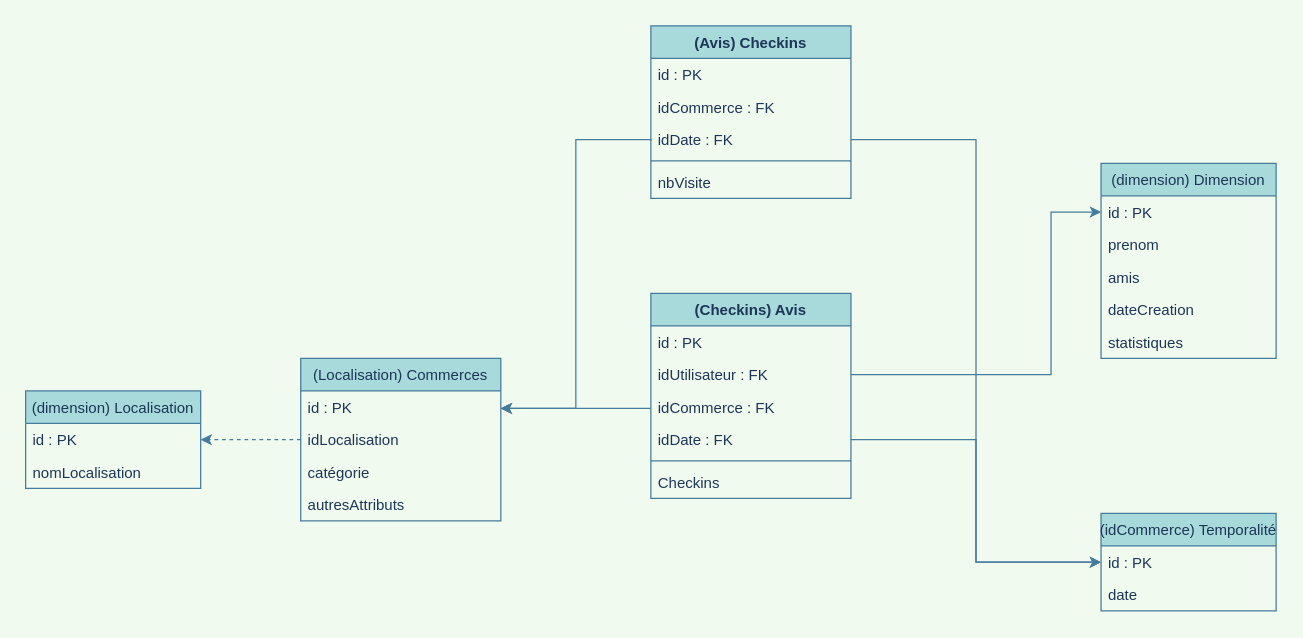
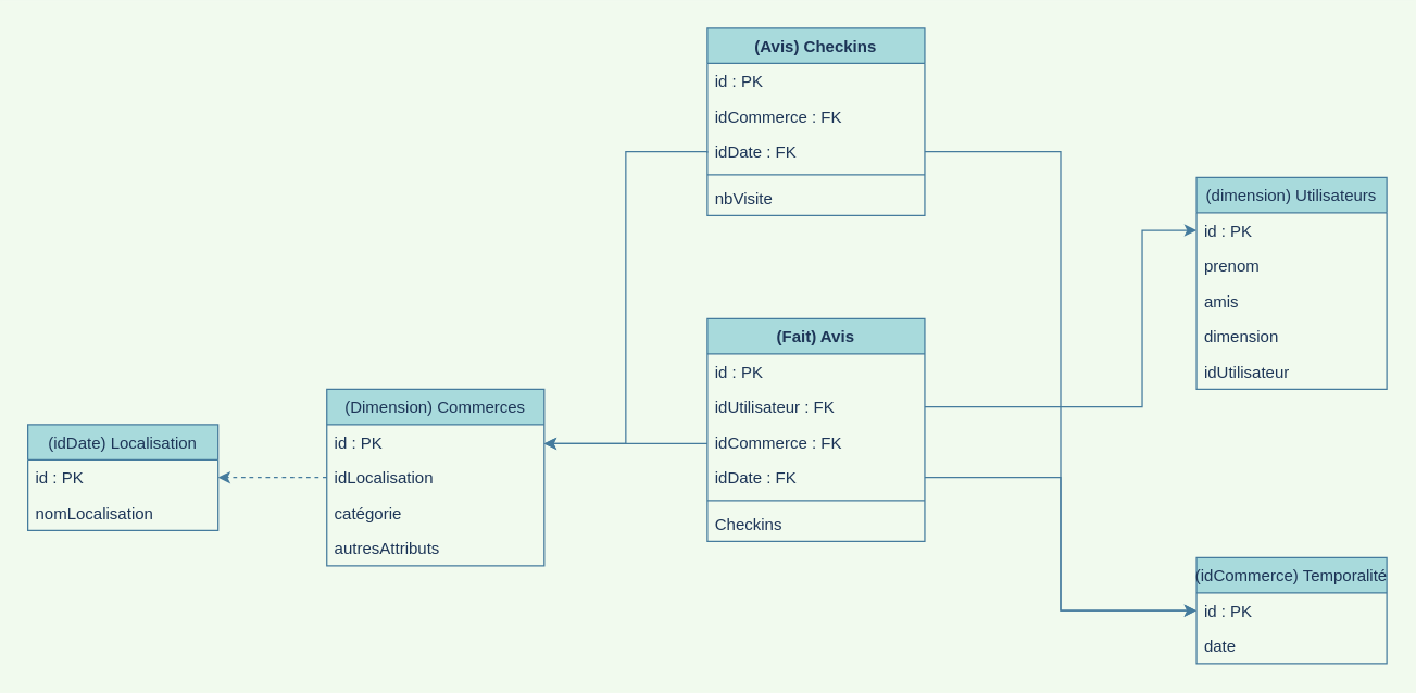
- <mxCell id="14" value="(dimension) Dimension" style="swimlane;fontStyle=0;childLayout=stackLayout;horizontal=1;startSize=26;fillColor=#A8DADC;horizontalStack=0;resizeParent=1;resizeParentMax=0;resizeLast=0;collapsible=1;marginBottom=0;strokeColor=#457B9D;fontColor=#1D3557;" parent="1" vertex="1"><mxGeometry x="880" y="130" width="140" height="156" as="geometry" /></mxCell>
+ <mxCell id="14" value="(dimension) Utilisateurs" style="swimlane;fontStyle=0;childLayout=stackLayout;horizontal=1;startSize=26;fillColor=#A8DADC;horizontalStack=0;resizeParent=1;resizeParentMax=0;resizeLast=0;collapsible=1;marginBottom=0;strokeColor=#457B9D;fontColor=#1D3557;" parent="1" vertex="1"><mxGeometry x="880" y="130" width="140" height="156" as="geometry" /></mxCell>
- <mxCell id="21" value="(Checkins) Avis" style="swimlane;fontStyle=1;align=center;verticalAlign=top;childLayout=stackLayout;horizontal=1;startSize=26;horizontalStack=0;resizeParent=1;resizeParentMax=0;resizeLast=0;collapsible=1;marginBottom=0;fillColor=#A8DADC;strokeColor=#457B9D;fontColor=#1D3557;" parent="1" vertex="1"><mxGeometry x="520" y="234" width="160" height="164" as="geometry" /></mxCell>
+ <mxCell id="21" value="(Fait) Avis" style="swimlane;fontStyle=1;align=center;verticalAlign=top;childLayout=stackLayout;horizontal=1;startSize=26;horizontalStack=0;resizeParent=1;resizeParentMax=0;resizeLast=0;collapsible=1;marginBottom=0;fillColor=#A8DADC;strokeColor=#457B9D;fontColor=#1D3557;" parent="1" vertex="1"><mxGeometry x="520" y="234" width="160" height="164" as="geometry" /></mxCell>
- <mxCell id="18" value="dateCreation" style="text;strokeColor=none;fillColor=none;align=left;verticalAlign=top;spacingLeft=4;spacingRight=4;overflow=hidden;rotatable=0;points=[[0,0.5],[1,0.5]];portConstraint=eastwest;fontColor=#1D3557;" parent="14" vertex="1"><mxGeometry y="104" width="140" height="26" as="geometry" /></mxCell>
+ <mxCell id="18" value="dimension" style="text;strokeColor=none;fillColor=none;align=left;verticalAlign=top;spacingLeft=4;spacingRight=4;overflow=hidden;rotatable=0;points=[[0,0.5],[1,0.5]];portConstraint=eastwest;fontColor=#1D3557;" parent="14" vertex="1"><mxGeometry y="104" width="140" height="26" as="geometry" /></mxCell>
- <mxCell id="19" value="statistiques" style="text;strokeColor=none;fillColor=none;align=left;verticalAlign=top;spacingLeft=4;spacingRight=4;overflow=hidden;rotatable=0;points=[[0,0.5],[1,0.5]];portConstraint=eastwest;fontColor=#1D3557;" parent="14" vertex="1"><mxGeometry y="130" width="140" height="26" as="geometry" /></mxCell>
+ <mxCell id="19" value="idUtilisateur" style="text;strokeColor=none;fillColor=none;align=left;verticalAlign=top;spacingLeft=4;spacingRight=4;overflow=hidden;rotatable=0;points=[[0,0.5],[1,0.5]];portConstraint=eastwest;fontColor=#1D3557;" parent="14" vertex="1"><mxGeometry y="130" width="140" height="26" as="geometry" /></mxCell>
- <mxCell id="3" value="(Localisation) Commerces" style="swimlane;fontStyle=0;childLayout=stackLayout;horizontal=1;startSize=26;fillColor=#A8DADC;horizontalStack=0;resizeParent=1;resizeParentMax=0;resizeLast=0;collapsible=1;marginBottom=0;strokeColor=#457B9D;fontColor=#1D3557;" parent="1" vertex="1"><mxGeometry x="240" y="286" width="160" height="130" as="geometry" /></mxCell>
+ <mxCell id="3" value="(Dimension) Commerces" style="swimlane;fontStyle=0;childLayout=stackLayout;horizontal=1;startSize=26;fillColor=#A8DADC;horizontalStack=0;resizeParent=1;resizeParentMax=0;resizeLast=0;collapsible=1;marginBottom=0;strokeColor=#457B9D;fontColor=#1D3557;" parent="1" vertex="1"><mxGeometry x="240" y="286" width="160" height="130" as="geometry" /></mxCell>
- <mxCell id="8" value="(dimension) Localisation" style="swimlane;fontStyle=0;childLayout=stackLayout;horizontal=1;startSize=26;fillColor=#A8DADC;horizontalStack=0;resizeParent=1;resizeParentMax=0;resizeLast=0;collapsible=1;marginBottom=0;strokeColor=#457B9D;fontColor=#1D3557;" parent="1" vertex="1"><mxGeometry x="20" y="312" width="140" height="78" as="geometry" /></mxCell>
+ <mxCell id="8" value="(idDate) Localisation" style="swimlane;fontStyle=0;childLayout=stackLayout;horizontal=1;startSize=26;fillColor=#A8DADC;horizontalStack=0;resizeParent=1;resizeParentMax=0;resizeLast=0;collapsible=1;marginBottom=0;strokeColor=#457B9D;fontColor=#1D3557;" parent="1" vertex="1"><mxGeometry x="20" y="312" width="140" height="78" as="geometry" /></mxCell>
